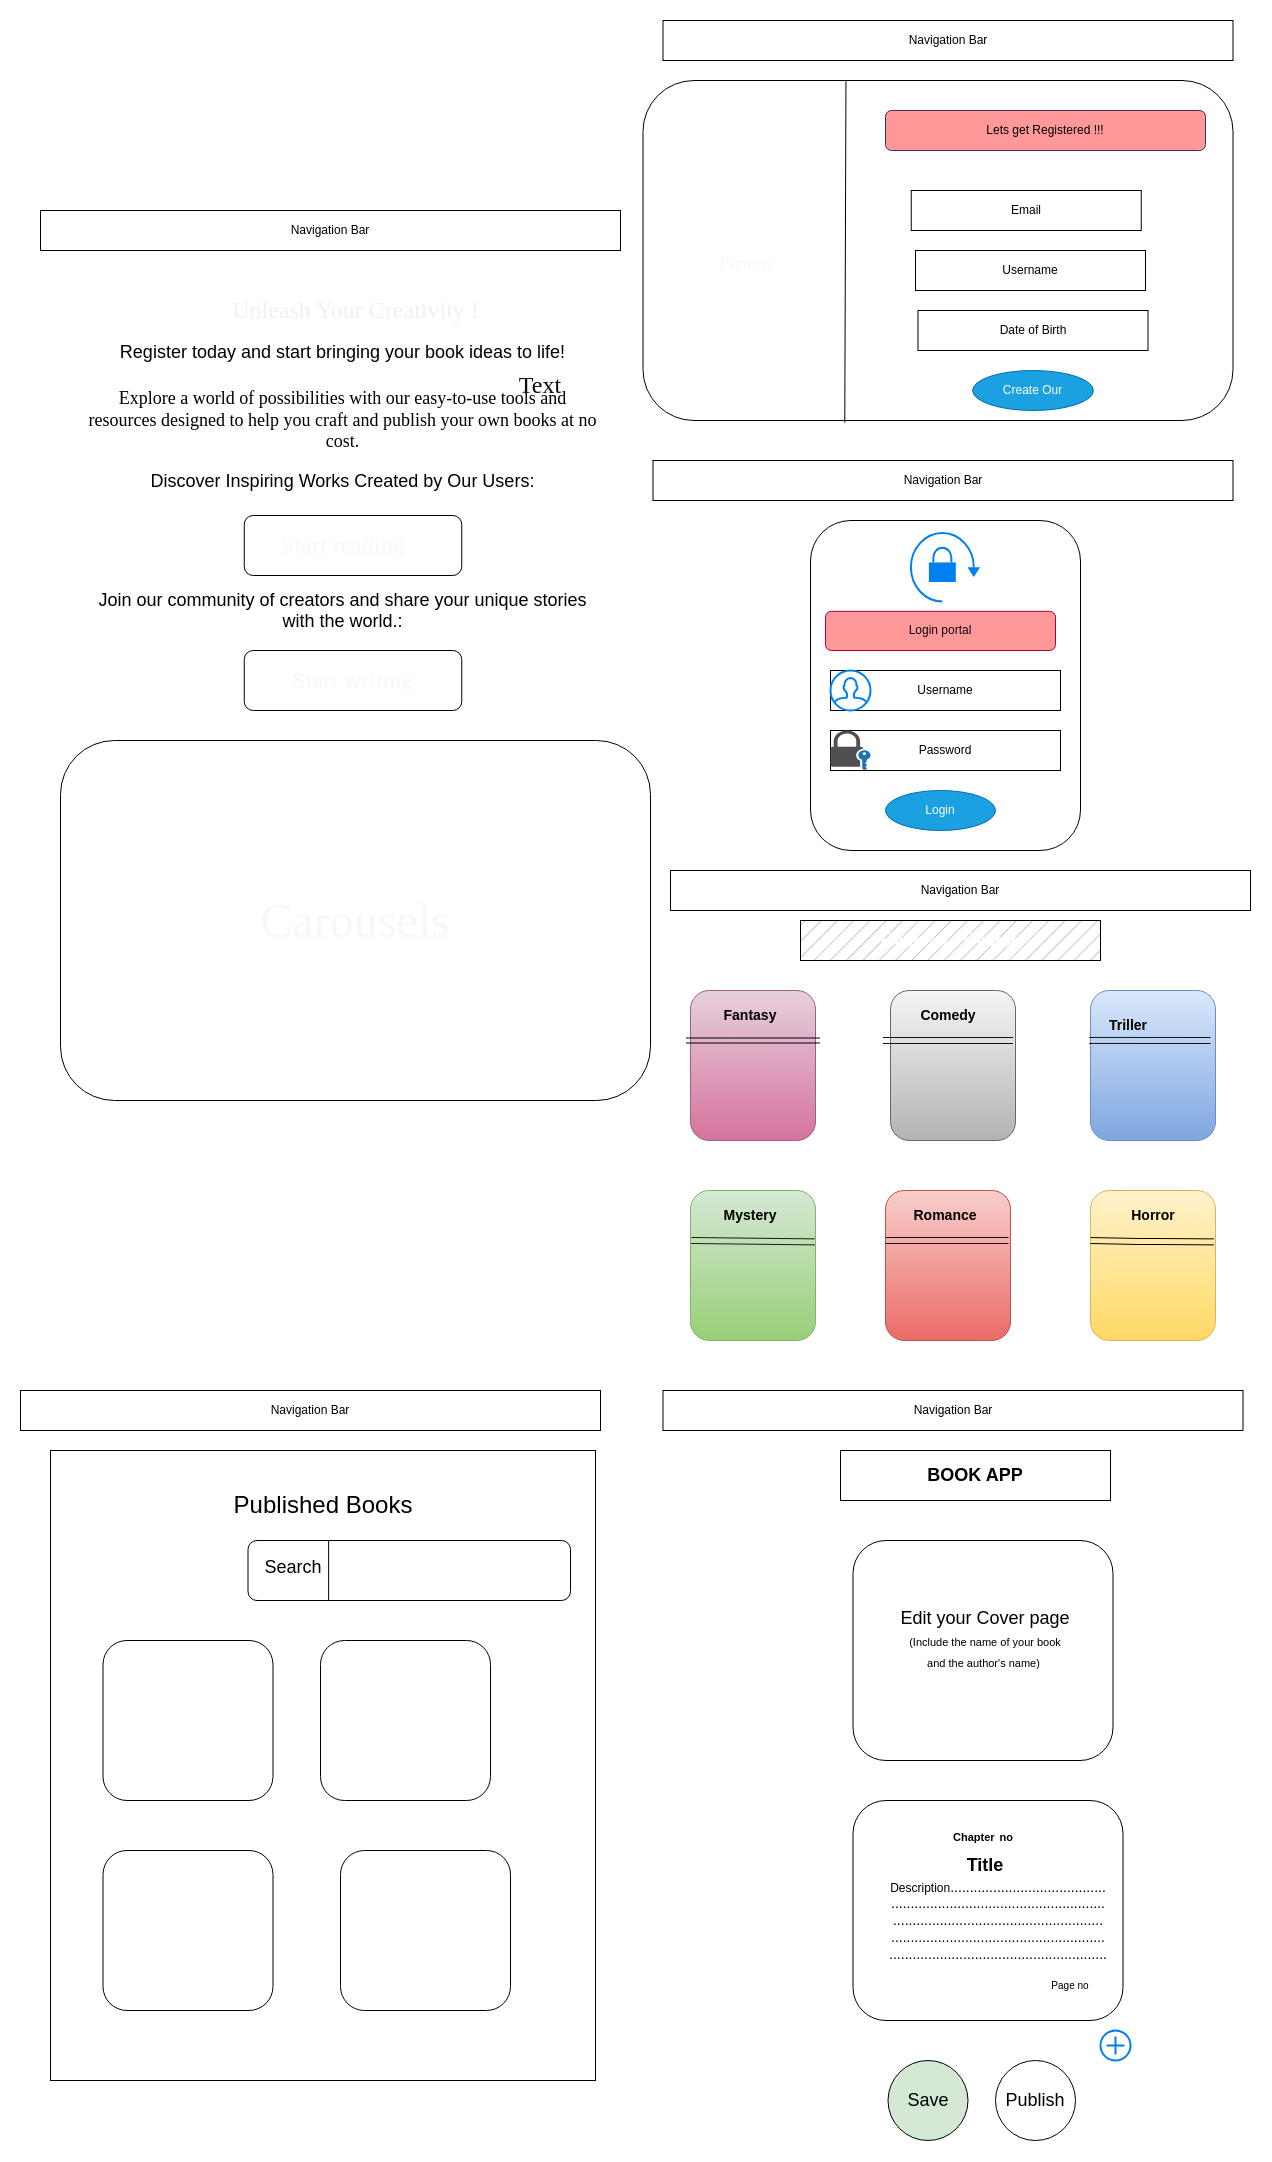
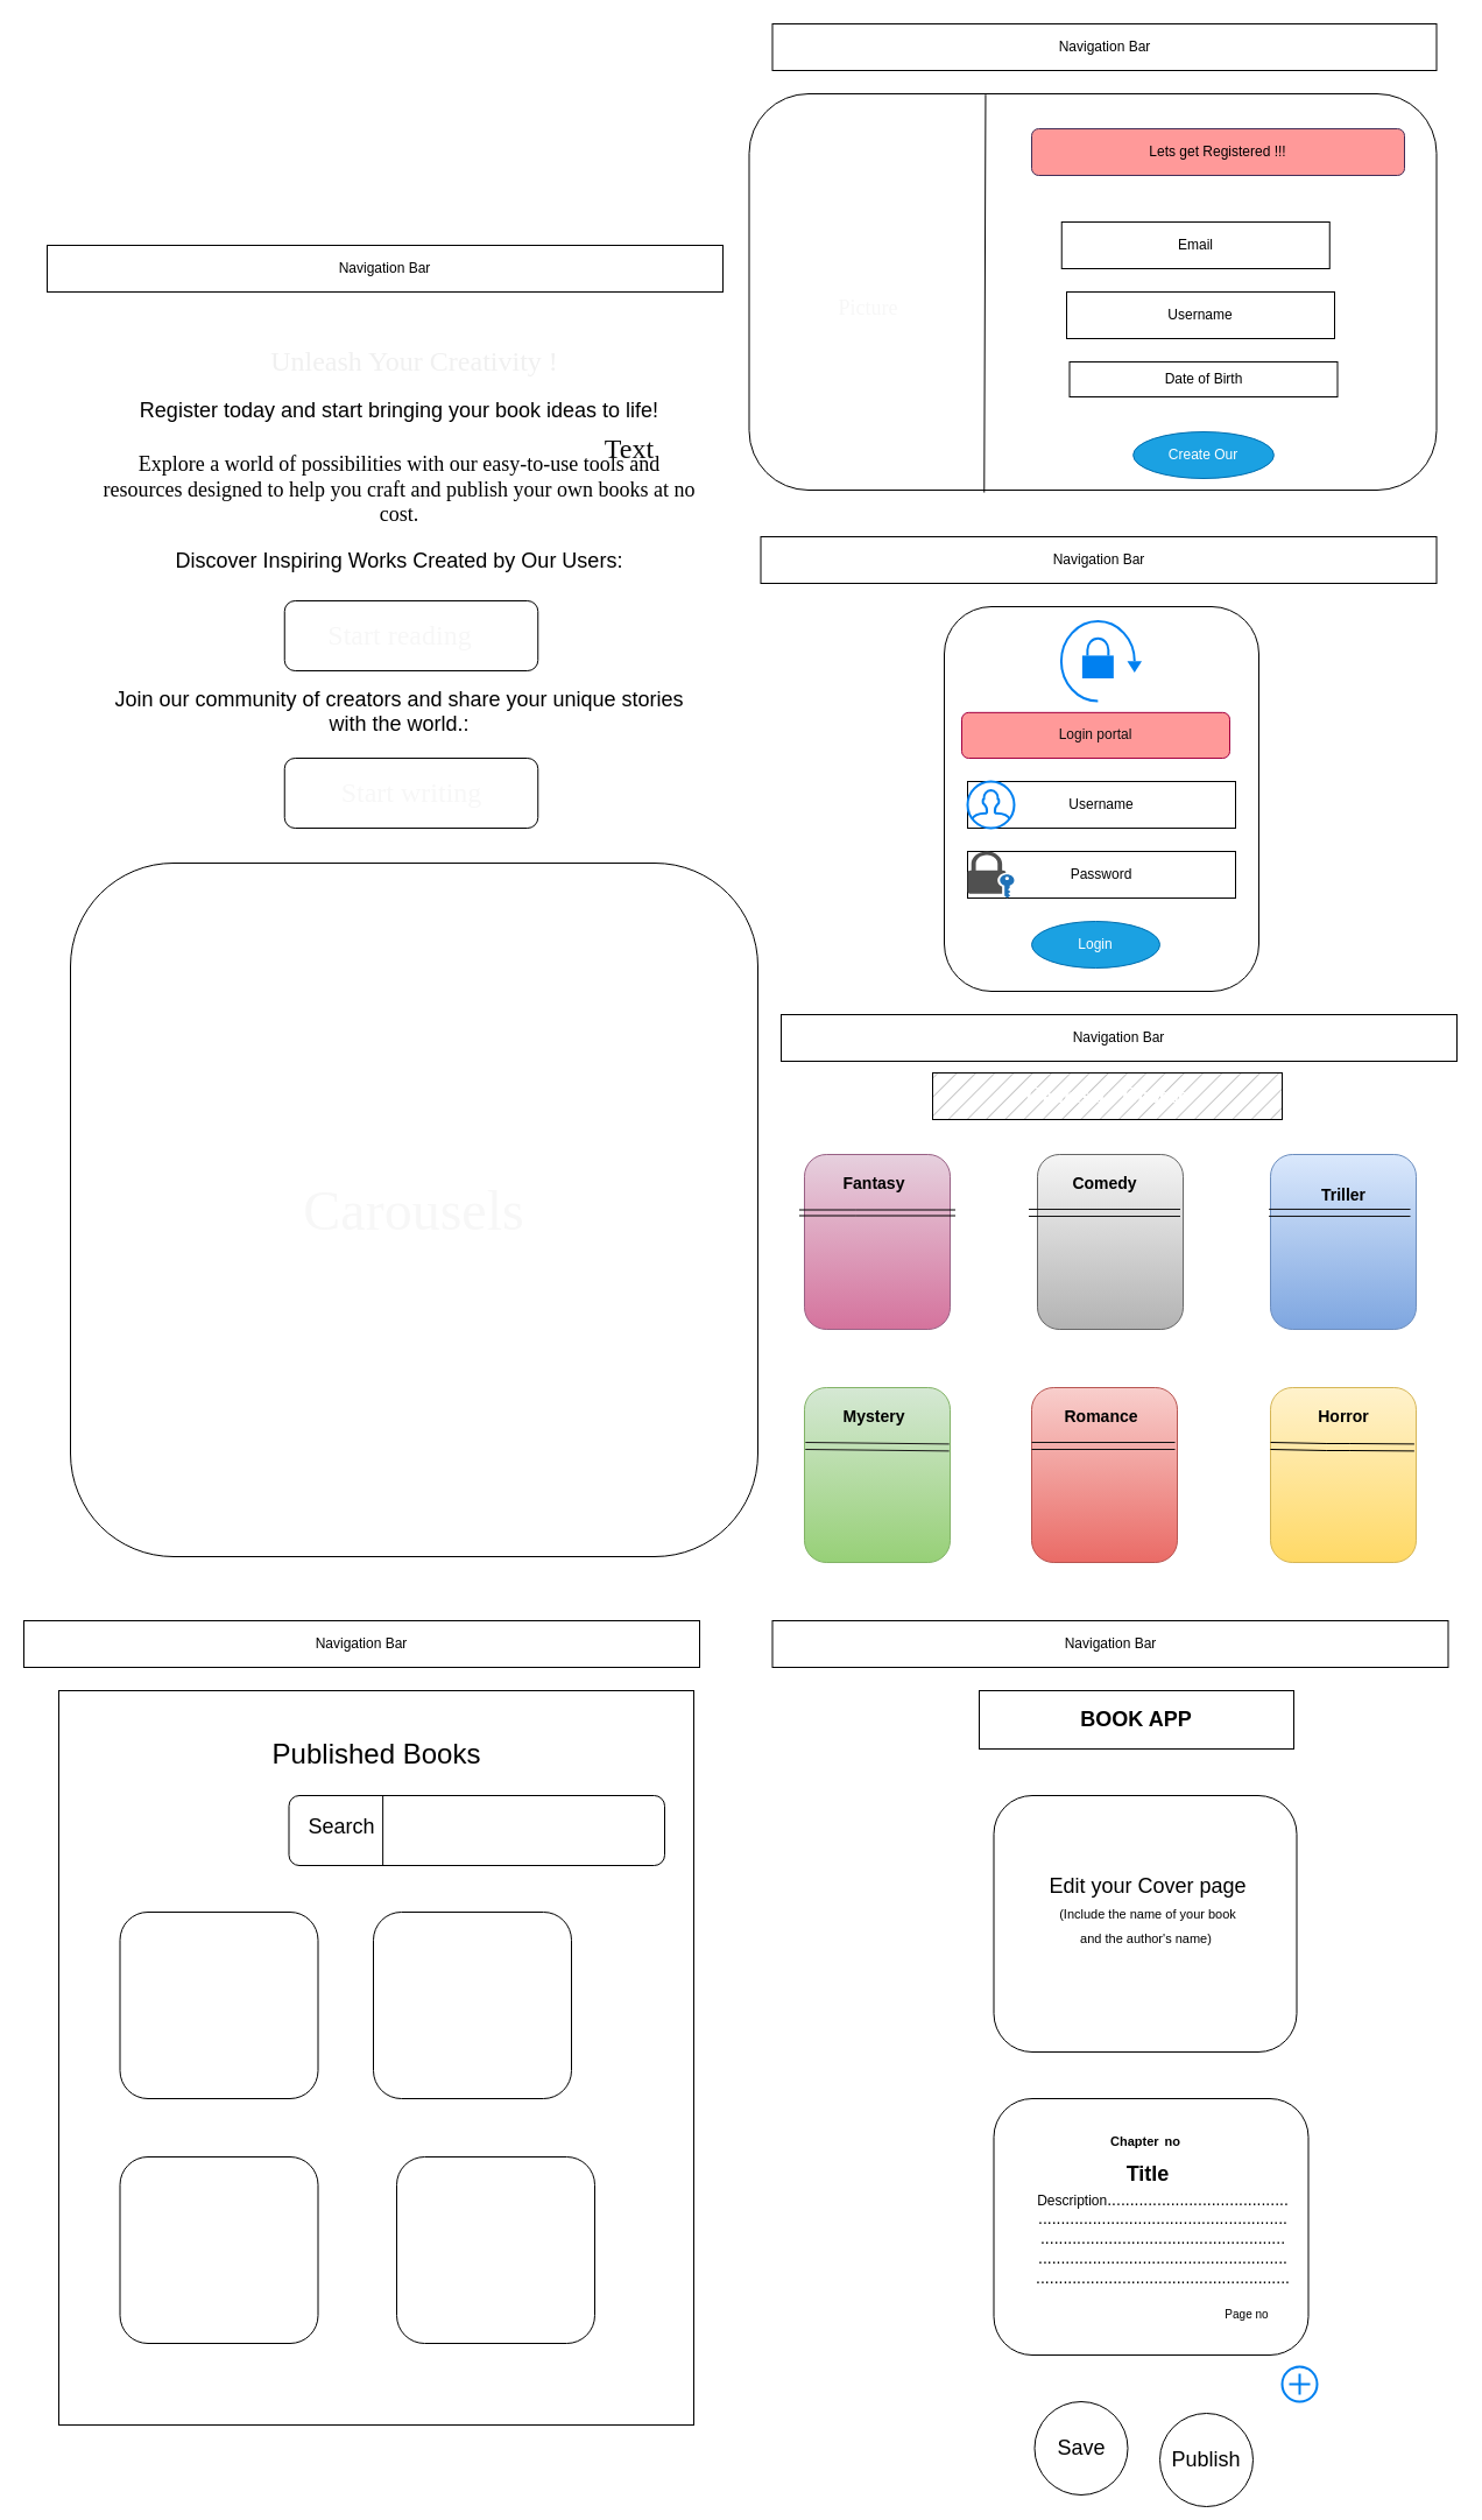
- <mxCell id="8" value="Date of Birth" style="rounded=0;whiteSpace=wrap;html=1;fontSize=12;" parent="1" vertex="1"><mxGeometry x="917.5" y="310" width="230" height="40" as="geometry" /></mxCell>
+ <mxCell id="8" value="Date of Birth" style="rounded=0;whiteSpace=wrap;html=1;fontSize=12;" parent="1" vertex="1"><mxGeometry x="917.5" y="310" width="230" height="30" as="geometry" /></mxCell>
- <mxCell id="65" value="&lt;font style=&quot;font-size: 48px;&quot;&gt;Carousels&lt;/font&gt;" style="rounded=1;whiteSpace=wrap;html=1;labelBackgroundColor=none;fontFamily=Times New Roman;fontSize=24;fontColor=#f7f7f7;" parent="1" vertex="1"><mxGeometry x="60" y="740" width="590" height="360" as="geometry" /></mxCell>
+ <mxCell id="65" value="&lt;font style=&quot;font-size: 48px;&quot;&gt;Carousels&lt;/font&gt;" style="rounded=1;whiteSpace=wrap;html=1;labelBackgroundColor=none;fontFamily=Times New Roman;fontSize=24;fontColor=#f7f7f7;" parent="1" vertex="1"><mxGeometry x="60" y="740" width="590" height="595" as="geometry" /></mxCell>
- <mxCell id="30" value="&lt;font style=&quot;font-size: 14px;&quot; color=&quot;#000000&quot;&gt;&lt;b&gt;Triller&lt;/b&gt;&lt;/font&gt;" style="text;html=1;strokeColor=none;fillColor=none;align=center;verticalAlign=middle;whiteSpace=wrap;rounded=0;" parent="1" vertex="1"><mxGeometry x="1097.5" y="1010" width="60" height="30" as="geometry" /></mxCell>
+ <mxCell id="30" value="&lt;font style=&quot;font-size: 14px;&quot; color=&quot;#000000&quot;&gt;&lt;b&gt;Triller&lt;/b&gt;&lt;/font&gt;" style="text;html=1;strokeColor=none;fillColor=none;align=center;verticalAlign=middle;whiteSpace=wrap;rounded=0;" parent="1" vertex="1"><mxGeometry x="1122.5" y="1010" width="60" height="30" as="geometry" /></mxCell>
- <mxCell id="44" value="Save" style="ellipse;whiteSpace=wrap;html=1;aspect=fixed;fontSize=18;fillColor=#d5e8d4;" parent="1" vertex="1"><mxGeometry x="887.5" y="2060" width="80" height="80" as="geometry" /></mxCell>
+ <mxCell id="44" value="Save" style="ellipse;whiteSpace=wrap;html=1;aspect=fixed;fontSize=18;" parent="1" vertex="1"><mxGeometry x="887.5" y="2060" width="80" height="80" as="geometry" /></mxCell>
- <mxCell id="45" value="Publish" style="ellipse;whiteSpace=wrap;html=1;aspect=fixed;fontSize=18;" parent="1" vertex="1"><mxGeometry x="995" y="2060" width="80" height="80" as="geometry" /></mxCell>
+ <mxCell id="45" value="Publish" style="ellipse;whiteSpace=wrap;html=1;aspect=fixed;fontSize=18;" parent="1" vertex="1"><mxGeometry x="995" y="2070" width="80" height="80" as="geometry" /></mxCell>
